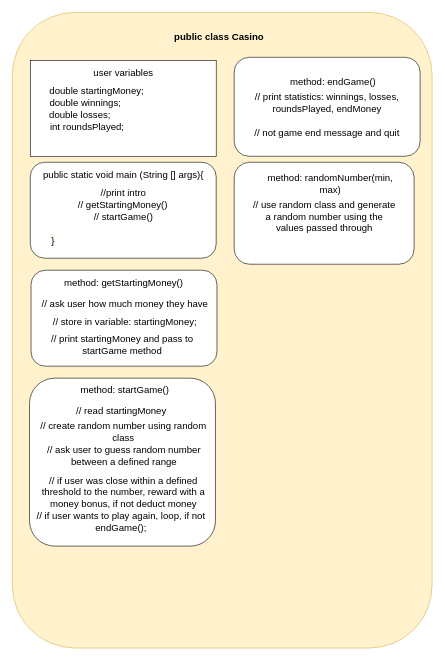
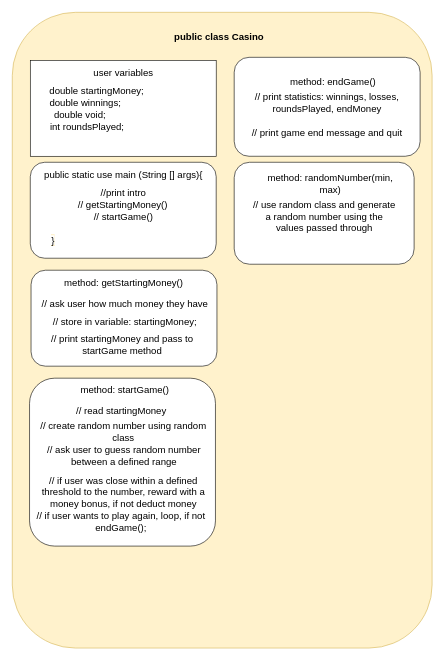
- <mxCell id="8" value="double losses;" style="text;html=1;strokeColor=none;fillColor=none;align=center;verticalAlign=middle;whiteSpace=wrap;rounded=0;labelBackgroundColor=#ffffff;fontSize=16;" vertex="1" parent="1"><mxGeometry x="68" y="180" width="130" height="20" as="geometry" /></mxCell>
+ <mxCell id="8" value="double void;" style="text;html=1;strokeColor=none;fillColor=none;align=center;verticalAlign=middle;whiteSpace=wrap;rounded=0;labelBackgroundColor=#ffffff;fontSize=16;" vertex="1" parent="1"><mxGeometry x="68" y="180" width="130" height="20" as="geometry" /></mxCell>
- <mxCell id="32" value="// not game end message and quit" style="text;html=1;strokeColor=none;fillColor=none;align=center;verticalAlign=middle;whiteSpace=wrap;rounded=0;labelBackgroundColor=none;fontSize=16;" vertex="1" parent="1"><mxGeometry x="405" y="210" width="280" height="20" as="geometry" /></mxCell>
+ <mxCell id="32" value="// print game end message and quit" style="text;html=1;strokeColor=none;fillColor=none;align=center;verticalAlign=middle;whiteSpace=wrap;rounded=0;labelBackgroundColor=none;fontSize=16;" vertex="1" parent="1"><mxGeometry x="405" y="210" width="280" height="20" as="geometry" /></mxCell>
- <mxCell id="12" value="public static void main (String [] args){" style="text;html=1;strokeColor=none;fillColor=none;align=center;verticalAlign=middle;whiteSpace=wrap;rounded=0;labelBackgroundColor=#ffffff;fontSize=16;" vertex="1" parent="1"><mxGeometry x="48.75" y="280" width="312.5" height="20" as="geometry" /></mxCell>
+ <mxCell id="12" value="public static use main (String [] args){" style="text;html=1;strokeColor=none;fillColor=none;align=center;verticalAlign=middle;whiteSpace=wrap;rounded=0;labelBackgroundColor=#ffffff;fontSize=16;" vertex="1" parent="1"><mxGeometry x="48.75" y="280" width="312.5" height="20" as="geometry" /></mxCell>
